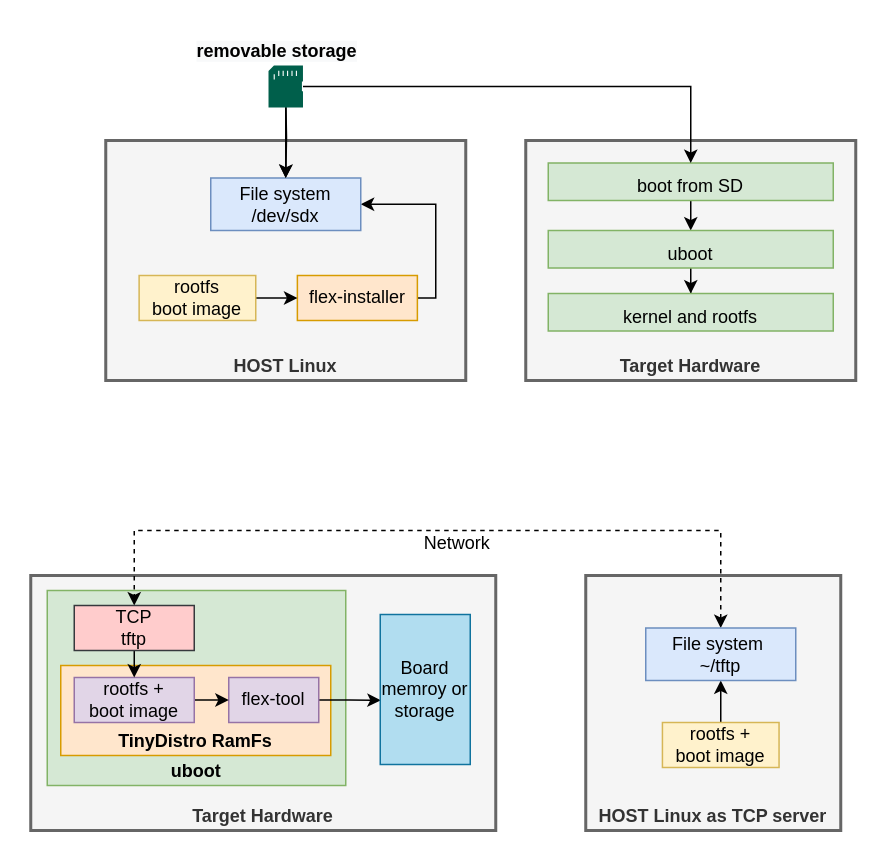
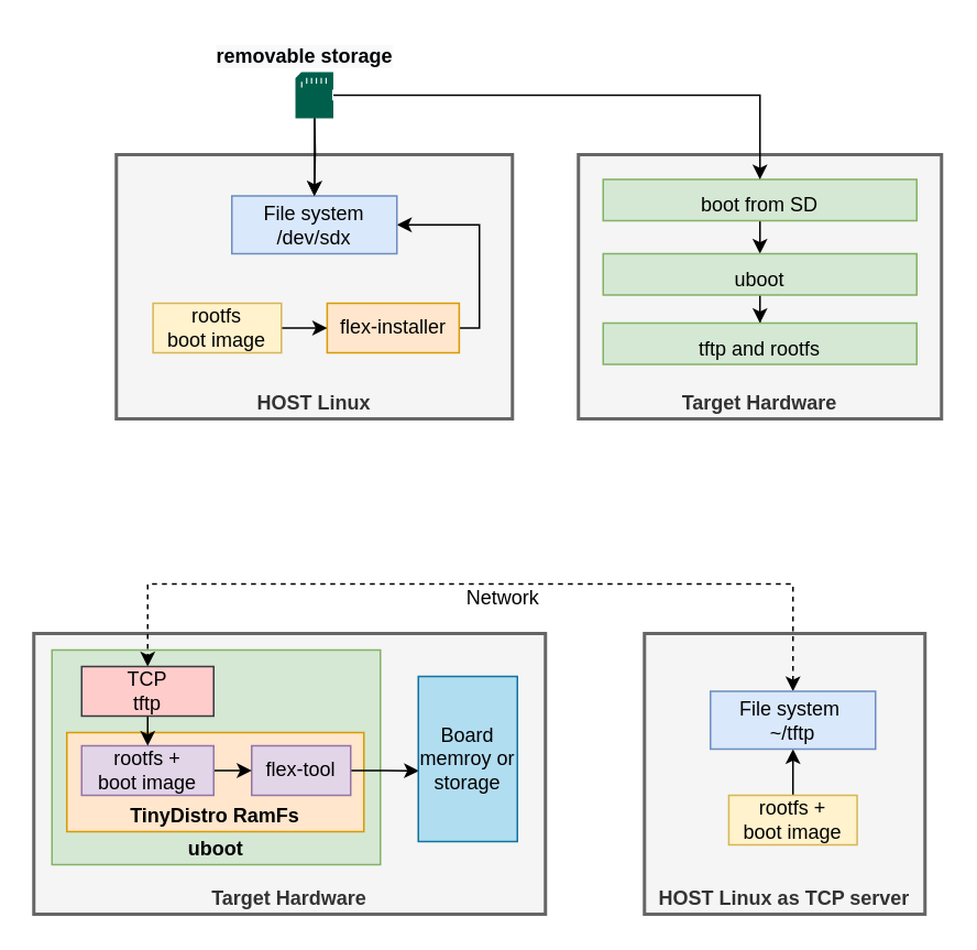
- <mxCell id="34" value="kernel and rootfs" style="rounded=0;whiteSpace=wrap;html=1;verticalAlign=bottom;fontStyle=0;fillColor=#d5e8d4;strokeColor=#82b366;" vertex="1" parent="1"><mxGeometry x="365" y="195" width="190" height="25" as="geometry" /></mxCell>
+ <mxCell id="34" value="tftp and rootfs" style="rounded=0;whiteSpace=wrap;html=1;verticalAlign=bottom;fontStyle=0;fillColor=#d5e8d4;strokeColor=#82b366;" vertex="1" parent="1"><mxGeometry x="365" y="195" width="190" height="25" as="geometry" /></mxCell>
